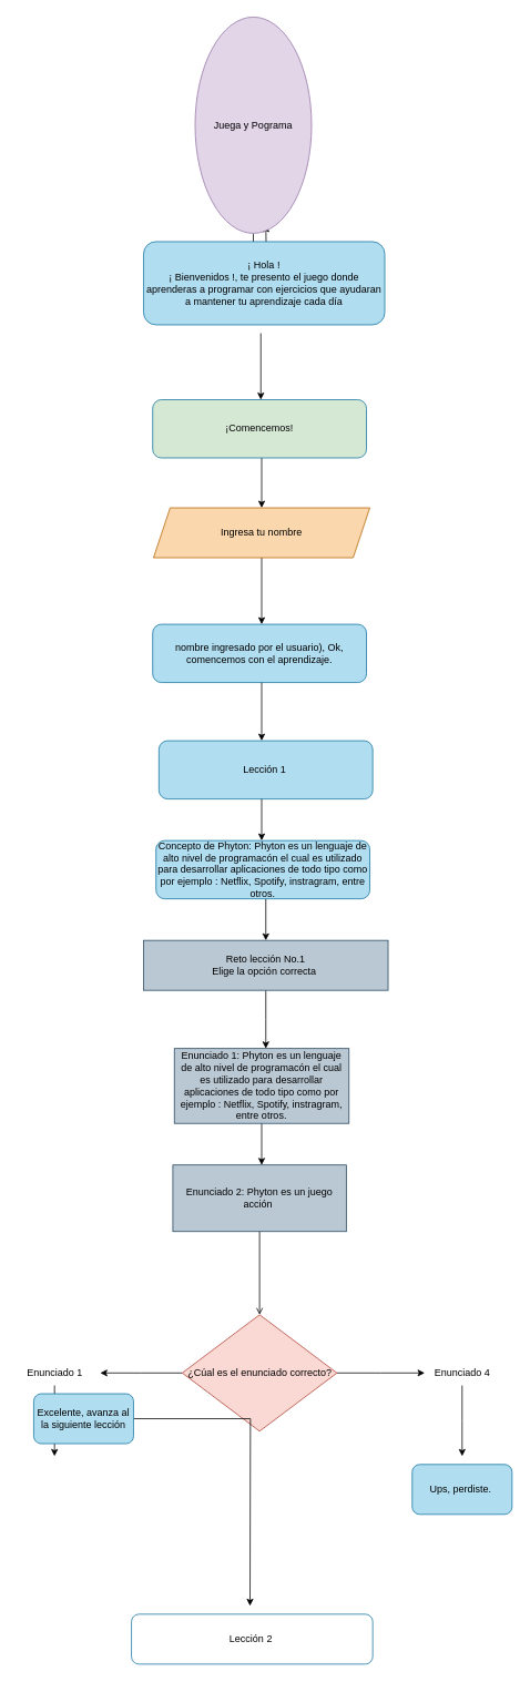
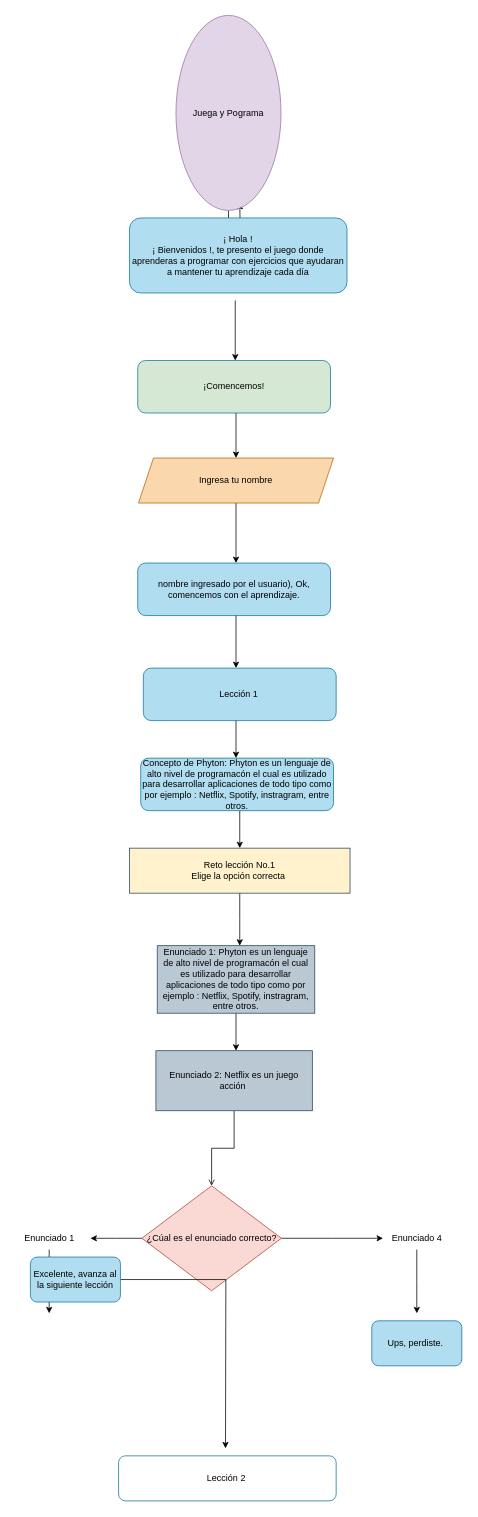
- <mxCell id="12" value="Reto lección No.1&lt;br&gt;Elige la opción correcta&amp;nbsp;" style="rounded=0;whiteSpace=wrap;html=1;fillColor=#bac8d3;strokeColor=#23445d;" vertex="1" parent="1"><mxGeometry x="172" y="1130" width="294" height="60" as="geometry" /></mxCell>
+ <mxCell id="12" value="Reto lección No.1&lt;br&gt;Elige la opción correcta&amp;nbsp;" style="rounded=0;whiteSpace=wrap;html=1;fillColor=#fff2cc;strokeColor=#23445d;" vertex="1" parent="1"><mxGeometry x="172" y="1130" width="294" height="60" as="geometry" /></mxCell>
- <mxCell id="24" value="Enunciado 2: Phyton es un juego acción&amp;nbsp;" style="rounded=0;whiteSpace=wrap;html=1;fillColor=#bac8d3;strokeColor=#23445d;" vertex="1" parent="1"><mxGeometry x="207.25" y="1400" width="208.5" height="80" as="geometry" /></mxCell>
+ <mxCell id="24" value="Enunciado 2: Netflix es un juego acción&amp;nbsp;" style="rounded=0;whiteSpace=wrap;html=1;fillColor=#bac8d3;strokeColor=#23445d;" vertex="1" parent="1"><mxGeometry x="207.25" y="1400" width="208.5" height="80" as="geometry" /></mxCell>
- <mxCell id="20" value="¿Cúal es el enunciado correcto?" style="rhombus;whiteSpace=wrap;html=1;fillColor=#fad9d5;strokeColor=#ae4132;" vertex="1" parent="1"><mxGeometry x="218.5" y="1580" width="186" height="140" as="geometry" /></mxCell>
+ <mxCell id="20" value="¿Cúal es el enunciado correcto?" style="rhombus;whiteSpace=wrap;html=1;fillColor=#fad9d5;strokeColor=#ae4132;" vertex="1" parent="1"><mxGeometry x="188.5" y="1580" width="186" height="140" as="geometry" /></mxCell>
